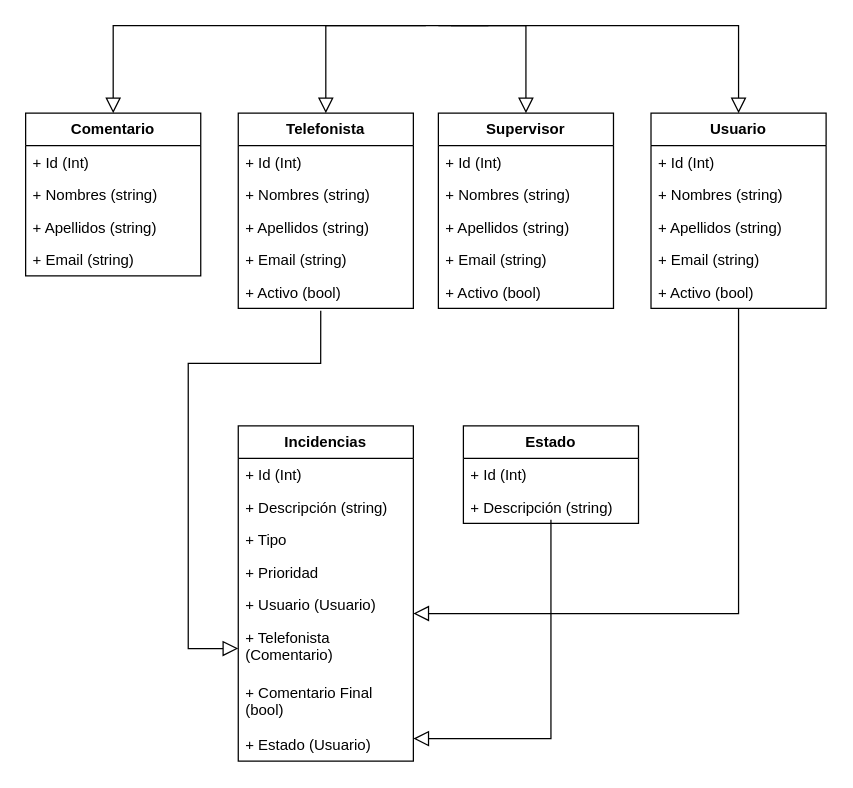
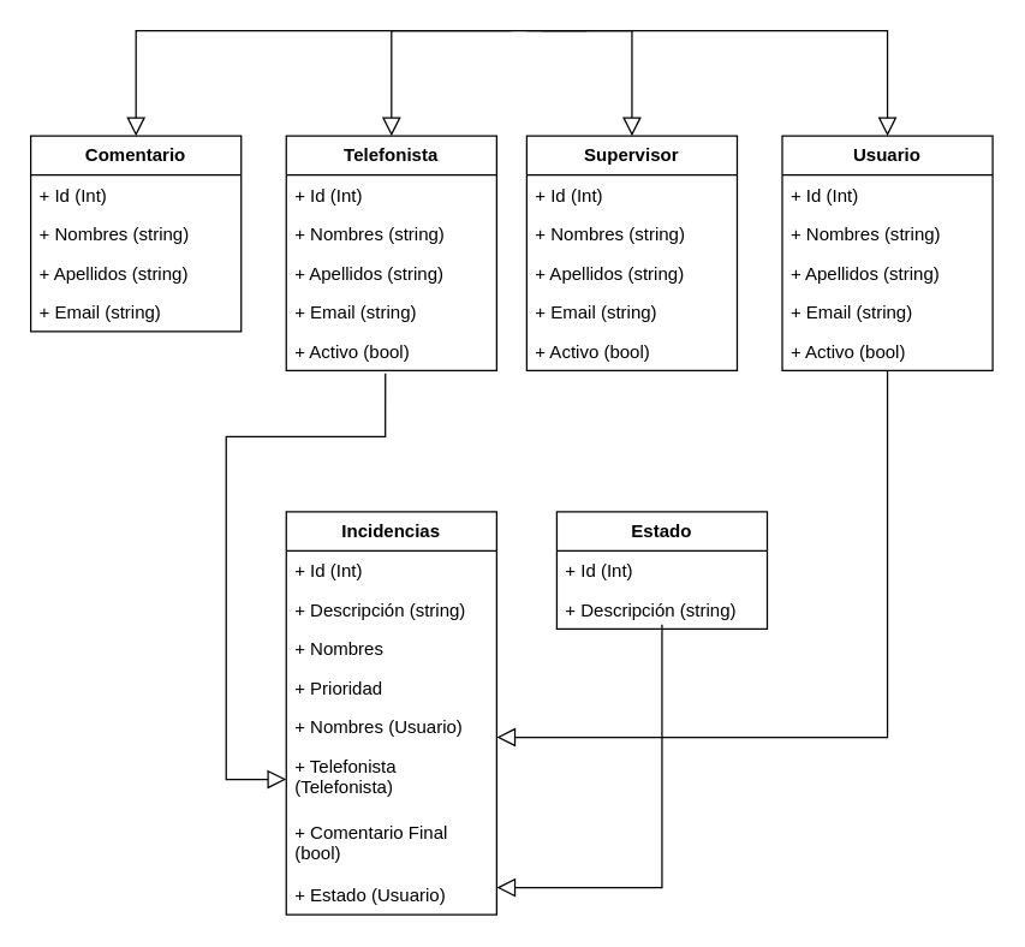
- <mxCell id="7" value="+ Tipo" style="text;strokeColor=none;fillColor=none;align=left;verticalAlign=top;spacingLeft=4;spacingRight=4;overflow=hidden;rotatable=0;points=[[0,0.5],[1,0.5]];portConstraint=eastwest;whiteSpace=wrap;html=1;" vertex="1" parent="4"><mxGeometry y="78" width="140" height="26" as="geometry" /></mxCell>
+ <mxCell id="7" value="+ Nombres" style="text;strokeColor=none;fillColor=none;align=left;verticalAlign=top;spacingLeft=4;spacingRight=4;overflow=hidden;rotatable=0;points=[[0,0.5],[1,0.5]];portConstraint=eastwest;whiteSpace=wrap;html=1;" vertex="1" parent="4"><mxGeometry y="78" width="140" height="26" as="geometry" /></mxCell>
- <mxCell id="9" value="+ Usuario (Usuario)" style="text;strokeColor=none;fillColor=none;align=left;verticalAlign=top;spacingLeft=4;spacingRight=4;overflow=hidden;rotatable=0;points=[[0,0.5],[1,0.5]];portConstraint=eastwest;whiteSpace=wrap;html=1;" vertex="1" parent="4"><mxGeometry y="130" width="140" height="26" as="geometry" /></mxCell>
+ <mxCell id="9" value="+ Nombres (Usuario)" style="text;strokeColor=none;fillColor=none;align=left;verticalAlign=top;spacingLeft=4;spacingRight=4;overflow=hidden;rotatable=0;points=[[0,0.5],[1,0.5]];portConstraint=eastwest;whiteSpace=wrap;html=1;" vertex="1" parent="4"><mxGeometry y="130" width="140" height="26" as="geometry" /></mxCell>
- <mxCell id="10" value="+ Telefonista (Comentario)" style="text;strokeColor=none;fillColor=none;align=left;verticalAlign=top;spacingLeft=4;spacingRight=4;overflow=hidden;rotatable=0;points=[[0,0.5],[1,0.5]];portConstraint=eastwest;whiteSpace=wrap;html=1;" vertex="1" parent="4"><mxGeometry y="156" width="140" height="44" as="geometry" /></mxCell>
+ <mxCell id="10" value="+ Telefonista (Telefonista)" style="text;strokeColor=none;fillColor=none;align=left;verticalAlign=top;spacingLeft=4;spacingRight=4;overflow=hidden;rotatable=0;points=[[0,0.5],[1,0.5]];portConstraint=eastwest;whiteSpace=wrap;html=1;" vertex="1" parent="4"><mxGeometry y="156" width="140" height="44" as="geometry" /></mxCell>
